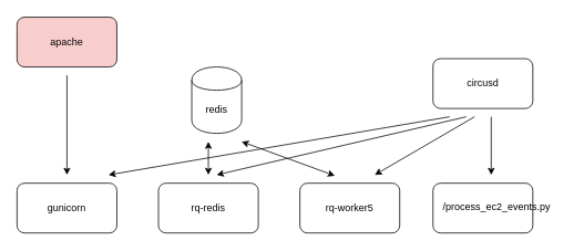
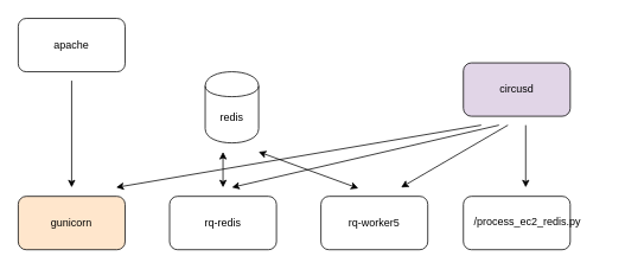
- <mxCell id="2" value="apache" style="rounded=1;whiteSpace=wrap;html=1;fillColor=#f8cecc;" parent="1" vertex="1"><mxGeometry x="20" y="20" width="120" height="60" as="geometry" /></mxCell>
+ <mxCell id="2" value="apache" style="rounded=1;whiteSpace=wrap;html=1;" parent="1" vertex="1"><mxGeometry x="20" y="20" width="120" height="60" as="geometry" /></mxCell>
- <mxCell id="5" value="circusd&lt;br&gt;" style="rounded=1;whiteSpace=wrap;html=1;" parent="1" vertex="1"><mxGeometry x="520" y="70" width="120" height="60" as="geometry" /></mxCell>
+ <mxCell id="5" value="circusd&lt;br&gt;" style="rounded=1;whiteSpace=wrap;html=1;fillColor=#e1d5e7;" parent="1" vertex="1"><mxGeometry x="520" y="70" width="120" height="60" as="geometry" /></mxCell>
- <mxCell id="10" value="/process_ec2_events.py" style="text;html=1;" parent="1" vertex="1"><mxGeometry x="530" y="235" width="150" height="30" as="geometry" /></mxCell>
+ <mxCell id="10" value="/process_ec2_redis.py" style="text;html=1;" parent="1" vertex="1"><mxGeometry x="530" y="235" width="150" height="30" as="geometry" /></mxCell>
- <mxCell id="3" value="gunicorn" style="rounded=1;whiteSpace=wrap;html=1;" parent="1" vertex="1"><mxGeometry x="20" y="220" width="120" height="60" as="geometry" /></mxCell>
+ <mxCell id="3" value="gunicorn" style="rounded=1;whiteSpace=wrap;html=1;fillColor=#ffe6cc;" parent="1" vertex="1"><mxGeometry x="20" y="220" width="120" height="60" as="geometry" /></mxCell>
